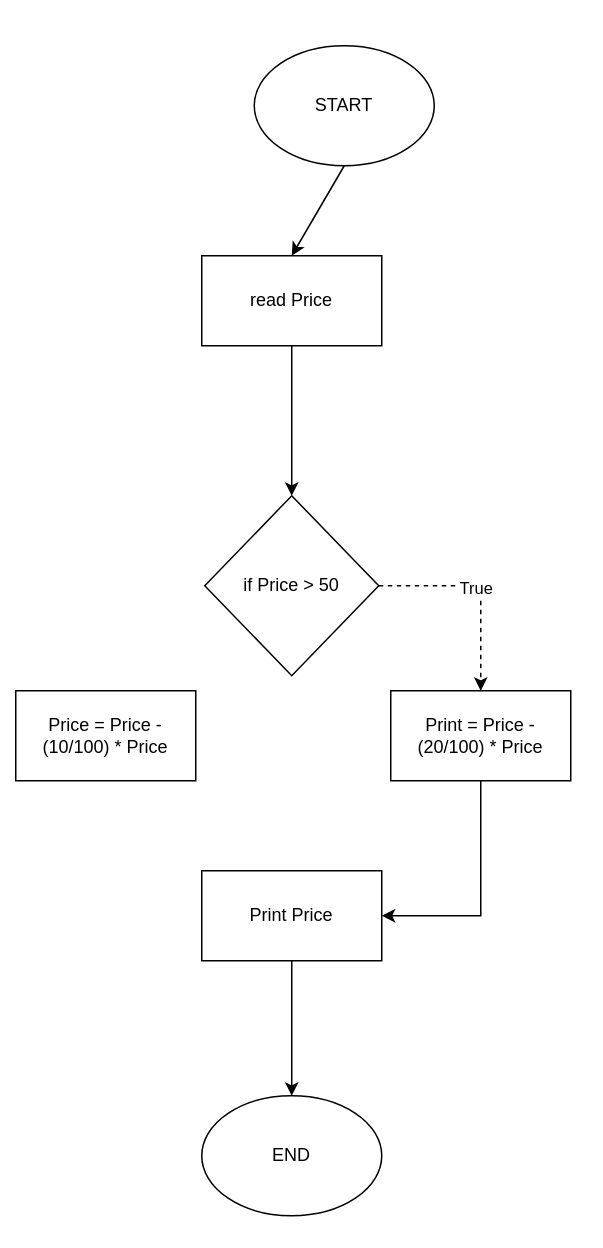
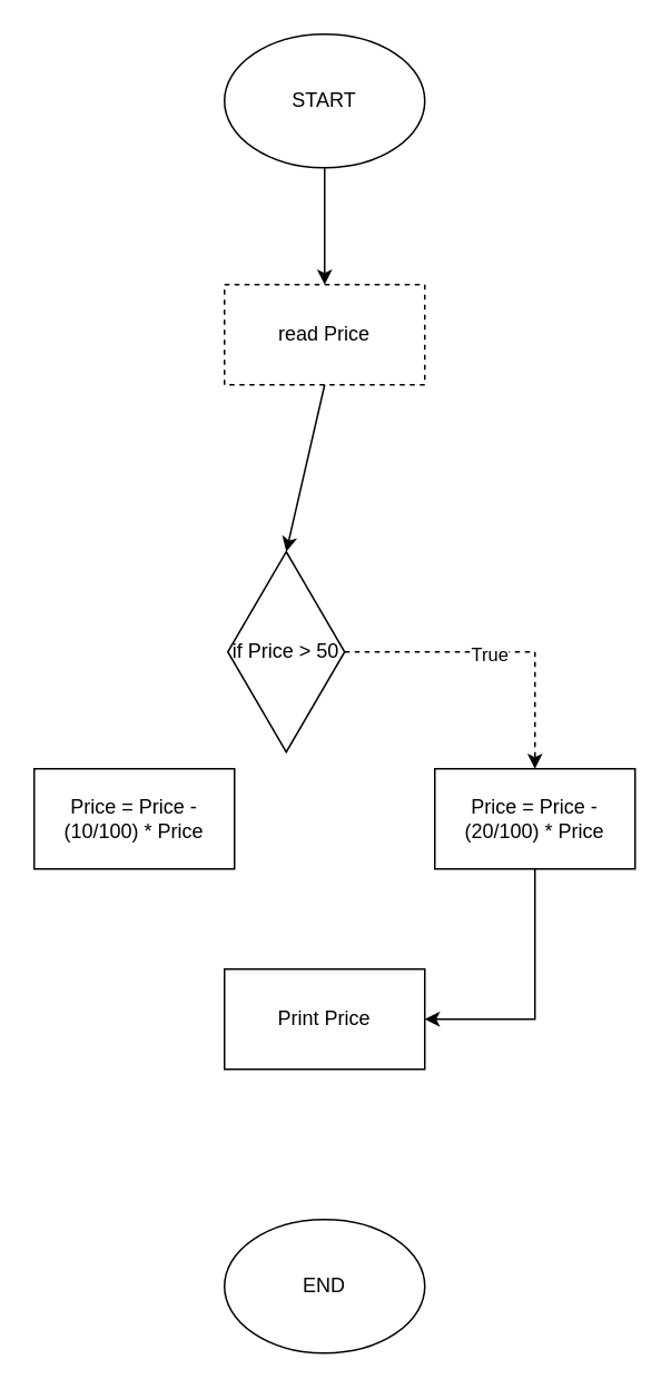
- <mxCell id="2" value="START" style="ellipse;whiteSpace=wrap;html=1;" vertex="1" parent="1"><mxGeometry x="169" y="30" width="120" height="80" as="geometry" /></mxCell>
+ <mxCell id="2" value="START" style="ellipse;whiteSpace=wrap;html=1;" vertex="1" parent="1"><mxGeometry x="134" y="20" width="120" height="80" as="geometry" /></mxCell>
- <mxCell id="4" value="read Price" style="rounded=0;whiteSpace=wrap;html=1;" vertex="1" parent="1"><mxGeometry x="134" y="170" width="120" height="60" as="geometry" /></mxCell>
+ <mxCell id="4" value="read Price" style="rounded=0;whiteSpace=wrap;html=1;dashed=1;" vertex="1" parent="1"><mxGeometry x="134" y="170" width="120" height="60" as="geometry" /></mxCell>
- <mxCell id="6" value="if Price &amp;gt; 50" style="rhombus;whiteSpace=wrap;html=1;" vertex="1" parent="1"><mxGeometry x="136" y="330" width="116" height="120" as="geometry" /></mxCell>
+ <mxCell id="6" value="if Price &amp;gt; 50" style="rhombus;whiteSpace=wrap;html=1;" vertex="1" parent="1"><mxGeometry x="136" y="330" width="70" height="120" as="geometry" /></mxCell>
- <mxCell id="10" value="Price = Price - (10/100) * Price" style="rounded=0;whiteSpace=wrap;html=1;" vertex="1" parent="1"><mxGeometry x="10" y="460" width="120" height="60" as="geometry" /></mxCell>
+ <mxCell id="10" value="Price = Price - (10/100) * Price" style="rounded=0;whiteSpace=wrap;html=1;" vertex="1" parent="1"><mxGeometry x="20" y="460" width="120" height="60" as="geometry" /></mxCell>
- <mxCell id="9" value="Print = Price - (20/100) * Price" style="rounded=0;whiteSpace=wrap;html=1;" vertex="1" parent="1"><mxGeometry x="260" y="460" width="120" height="60" as="geometry" /></mxCell>
+ <mxCell id="9" value="Price = Price - (20/100) * Price" style="rounded=0;whiteSpace=wrap;html=1;" vertex="1" parent="1"><mxGeometry x="260" y="460" width="120" height="60" as="geometry" /></mxCell>
- <mxCell id="14" value="" style="endArrow=classic;html=1;rounded=0;exitX=0.5;exitY=1;exitDx=0;exitDy=0;entryX=0.5;entryY=0;entryDx=0;entryDy=0;" edge="1" parent="1" source="11" target="12"><mxGeometry width="50" height="50" relative="1" as="geometry"><mxPoint x="170" y="500" as="sourcePoint" /><mxPoint x="220" y="450" as="targetPoint" /></mxGeometry></mxCell>
